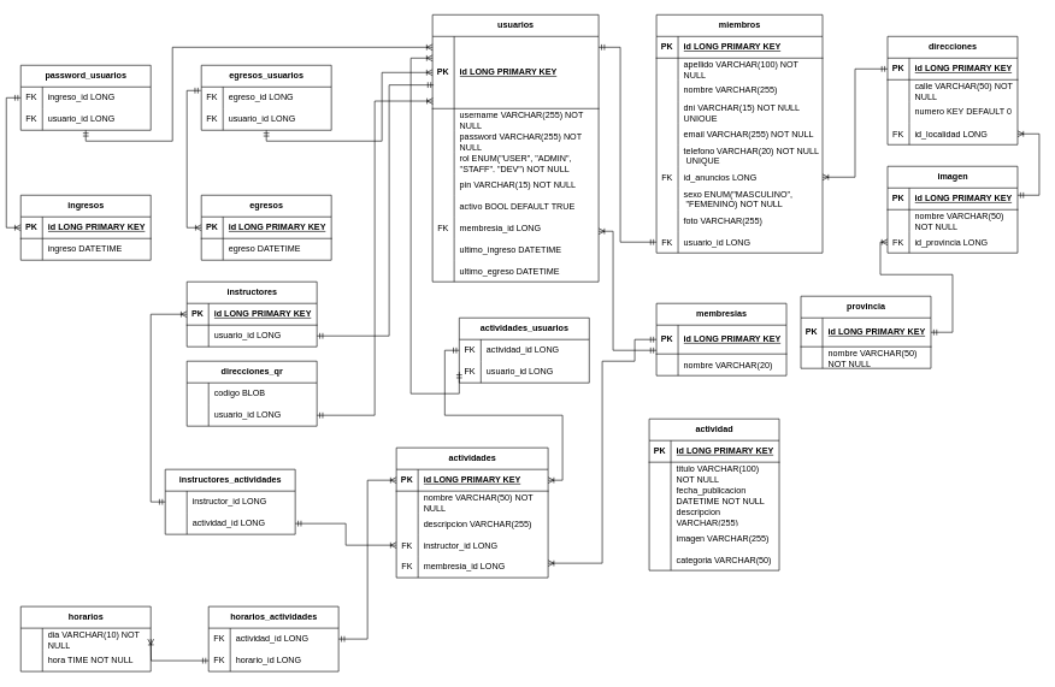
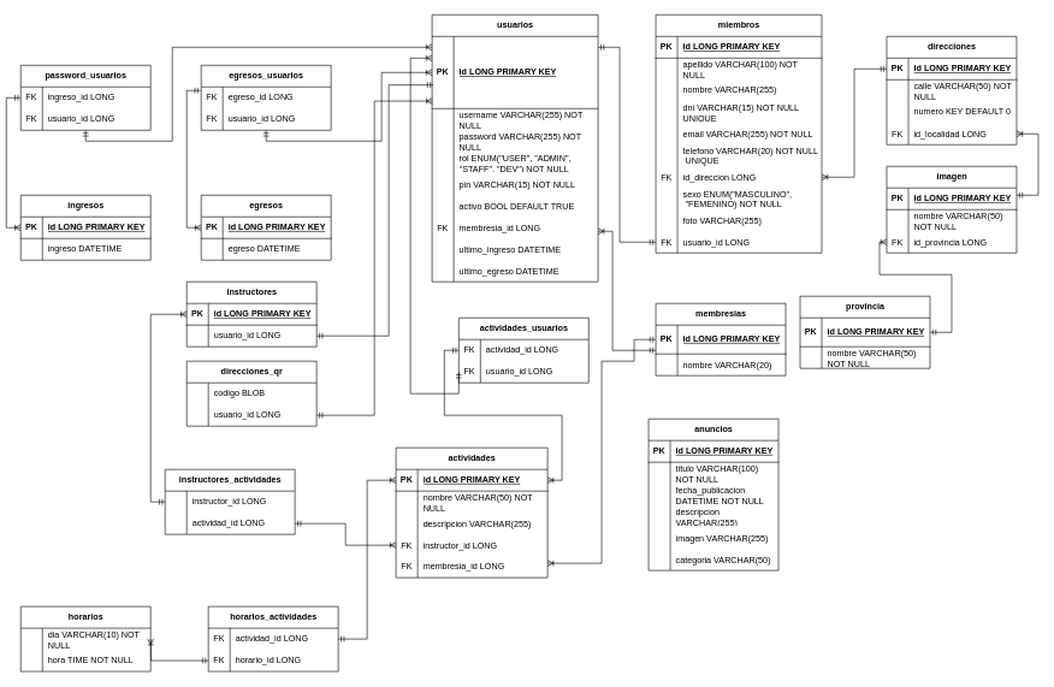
- <mxCell id="23" value="id_anuncios LONG" style="shape=partialRectangle;connectable=0;fillColor=none;top=0;left=0;bottom=0;right=0;align=left;spacingLeft=6;overflow=hidden;" parent="21" vertex="1"><mxGeometry x="30" width="200" height="30" as="geometry"><mxRectangle width="200" height="30" as="alternateBounds" /></mxGeometry></mxCell>
+ <mxCell id="23" value="id_direccion LONG" style="shape=partialRectangle;connectable=0;fillColor=none;top=0;left=0;bottom=0;right=0;align=left;spacingLeft=6;overflow=hidden;" parent="21" vertex="1"><mxGeometry x="30" width="200" height="30" as="geometry"><mxRectangle width="200" height="30" as="alternateBounds" /></mxGeometry></mxCell>
- <mxCell id="177" value="actividad" style="shape=table;startSize=30;container=1;collapsible=1;childLayout=tableLayout;fixedRows=1;rowLines=0;fontStyle=1;align=center;resizeLast=1;html=1;" parent="1" vertex="1"><mxGeometry x="890" y="580" width="180" height="210" as="geometry" /></mxCell>
+ <mxCell id="177" value="anuncios" style="shape=table;startSize=30;container=1;collapsible=1;childLayout=tableLayout;fixedRows=1;rowLines=0;fontStyle=1;align=center;resizeLast=1;html=1;" parent="1" vertex="1"><mxGeometry x="890" y="580" width="180" height="210" as="geometry" /></mxCell>
